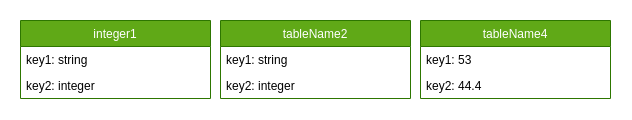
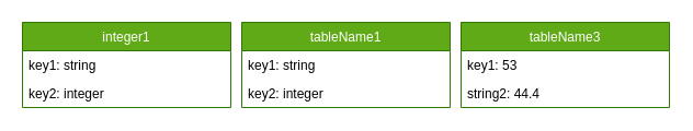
- <mxCell id="5" value="tableName2" style="swimlane;fontStyle=0;childLayout=stackLayout;horizontal=1;startSize=26;fillColor=#60a917;horizontalStack=0;resizeParent=1;resizeParentMax=0;resizeLast=0;collapsible=1;marginBottom=0;strokeColor=#2D7600;fontColor=#ffffff;" parent="1" vertex="1"><mxGeometry x="220" y="20" width="190" height="78" as="geometry"><mxRectangle x="310" y="160" width="130" height="26" as="alternateBounds" /></mxGeometry></mxCell>
+ <mxCell id="5" value="tableName1" style="swimlane;fontStyle=0;childLayout=stackLayout;horizontal=1;startSize=26;fillColor=#60a917;horizontalStack=0;resizeParent=1;resizeParentMax=0;resizeLast=0;collapsible=1;marginBottom=0;strokeColor=#2D7600;fontColor=#ffffff;" parent="1" vertex="1"><mxGeometry x="220" y="20" width="190" height="78" as="geometry"><mxRectangle x="310" y="160" width="130" height="26" as="alternateBounds" /></mxGeometry></mxCell>
- <mxCell id="8" value="tableName4" style="swimlane;fontStyle=0;childLayout=stackLayout;horizontal=1;startSize=26;fillColor=#60a917;horizontalStack=0;resizeParent=1;resizeParentMax=0;resizeLast=0;collapsible=1;marginBottom=0;strokeColor=#2D7600;fontColor=#ffffff;" parent="1" vertex="1"><mxGeometry x="420" y="20" width="190" height="78" as="geometry"><mxRectangle x="310" y="160" width="130" height="26" as="alternateBounds" /></mxGeometry></mxCell>
+ <mxCell id="8" value="tableName3" style="swimlane;fontStyle=0;childLayout=stackLayout;horizontal=1;startSize=26;fillColor=#60a917;horizontalStack=0;resizeParent=1;resizeParentMax=0;resizeLast=0;collapsible=1;marginBottom=0;strokeColor=#2D7600;fontColor=#ffffff;" parent="1" vertex="1"><mxGeometry x="420" y="20" width="190" height="78" as="geometry"><mxRectangle x="310" y="160" width="130" height="26" as="alternateBounds" /></mxGeometry></mxCell>
- <mxCell id="10" value="key2: 44.4" style="text;strokeColor=none;fillColor=none;align=left;verticalAlign=top;spacingLeft=4;spacingRight=4;overflow=hidden;rotatable=0;points=[[0,0.5],[1,0.5]];portConstraint=eastwest;" parent="8" vertex="1"><mxGeometry y="52" width="190" height="26" as="geometry" /></mxCell>
+ <mxCell id="10" value="string2: 44.4" style="text;strokeColor=none;fillColor=none;align=left;verticalAlign=top;spacingLeft=4;spacingRight=4;overflow=hidden;rotatable=0;points=[[0,0.5],[1,0.5]];portConstraint=eastwest;" parent="8" vertex="1"><mxGeometry y="52" width="190" height="26" as="geometry" /></mxCell>
